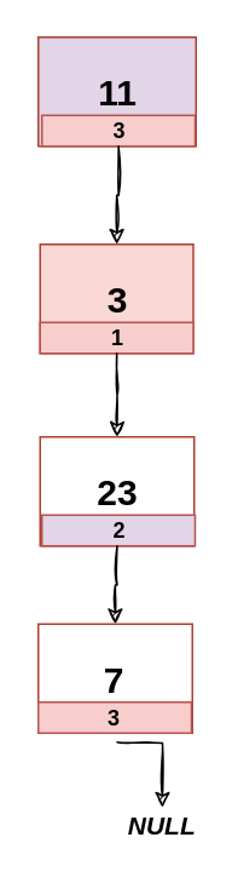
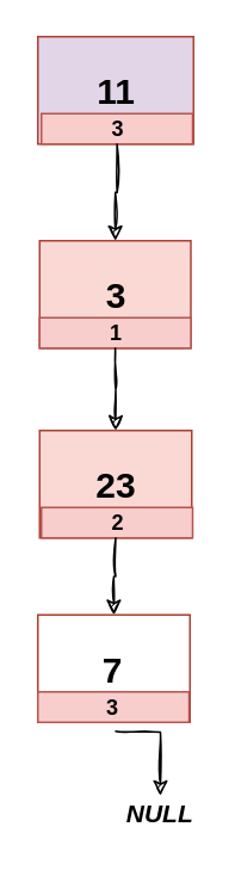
- <mxCell id="9" value="23" style="rounded=0;whiteSpace=wrap;html=1;sketch=0;fillColor=#ffffff;strokeColor=#ae4132;fontColor=#000000;fontSize=20;fontStyle=1;direction=east;rotation=0;" vertex="1" parent="8"><mxGeometry x="1" width="85" height="60" as="geometry" /></mxCell>
+ <mxCell id="9" value="23" style="rounded=0;whiteSpace=wrap;html=1;sketch=0;fillColor=#fad9d5;strokeColor=#ae4132;fontColor=#000000;fontSize=20;fontStyle=1;direction=east;rotation=0;" vertex="1" parent="8"><mxGeometry x="1" width="85" height="60" as="geometry" /></mxCell>
- <mxCell id="10" value="&lt;font color=&quot;#000000&quot;&gt;&lt;b&gt;2&lt;/b&gt;&lt;/font&gt;" style="rounded=0;whiteSpace=wrap;html=1;fillColor=#e1d5e7;strokeColor=#b85450;direction=east;rotation=0;" vertex="1" parent="8"><mxGeometry x="2" y="43" width="84.5" height="17" as="geometry" /></mxCell>
+ <mxCell id="10" value="&lt;font color=&quot;#000000&quot;&gt;&lt;b&gt;2&lt;/b&gt;&lt;/font&gt;" style="rounded=0;whiteSpace=wrap;html=1;fillColor=#f8cecc;strokeColor=#b85450;direction=east;rotation=0;" vertex="1" parent="8"><mxGeometry x="2" y="43" width="84.5" height="17" as="geometry" /></mxCell>
